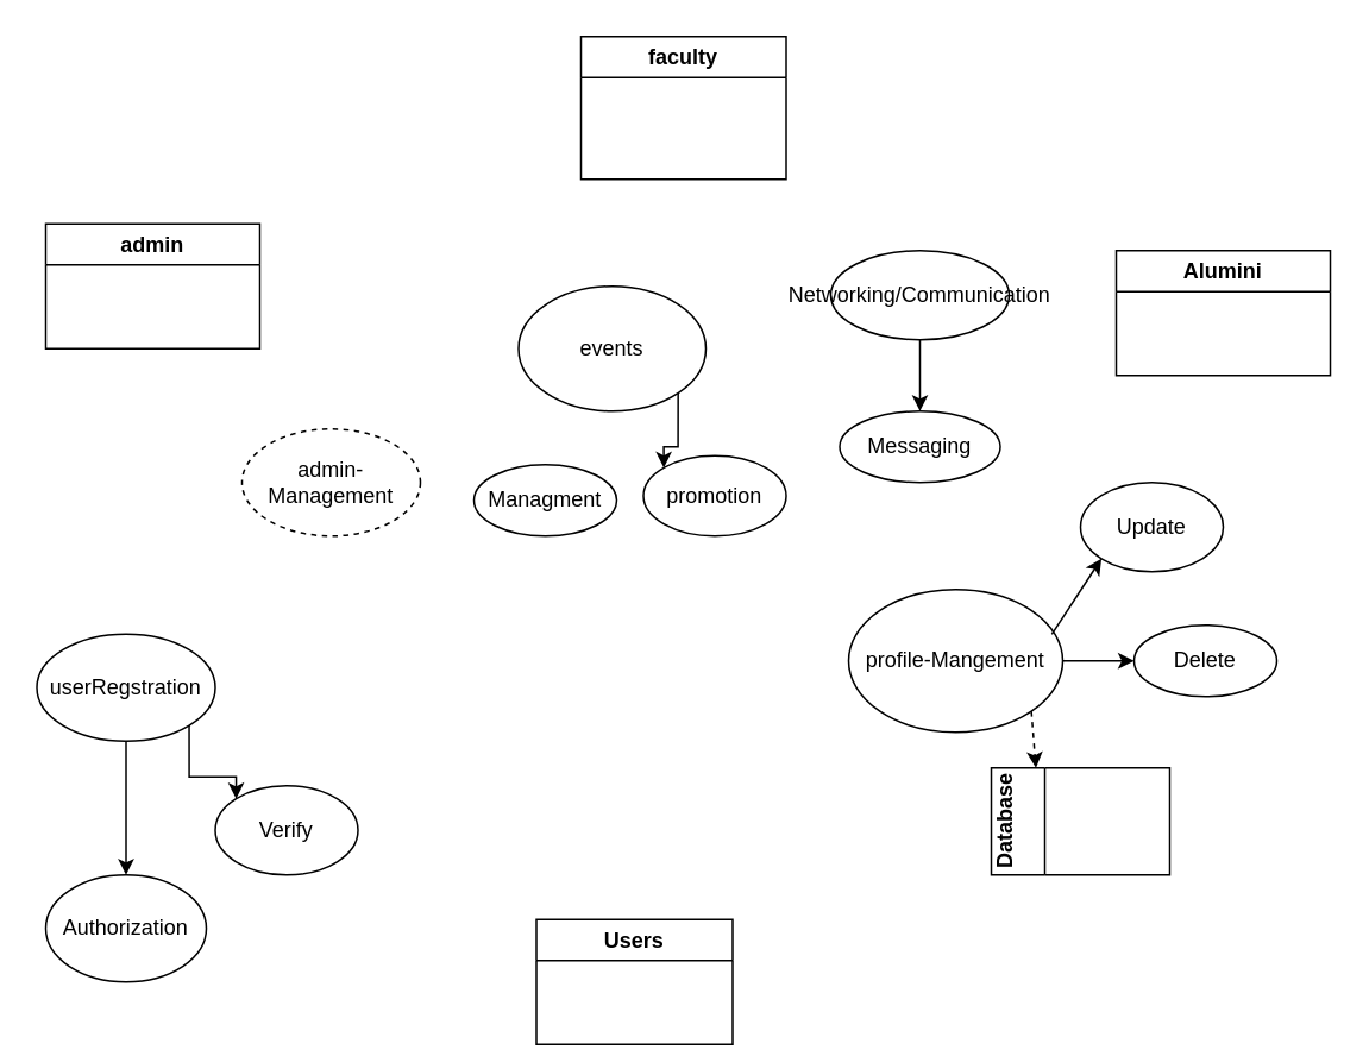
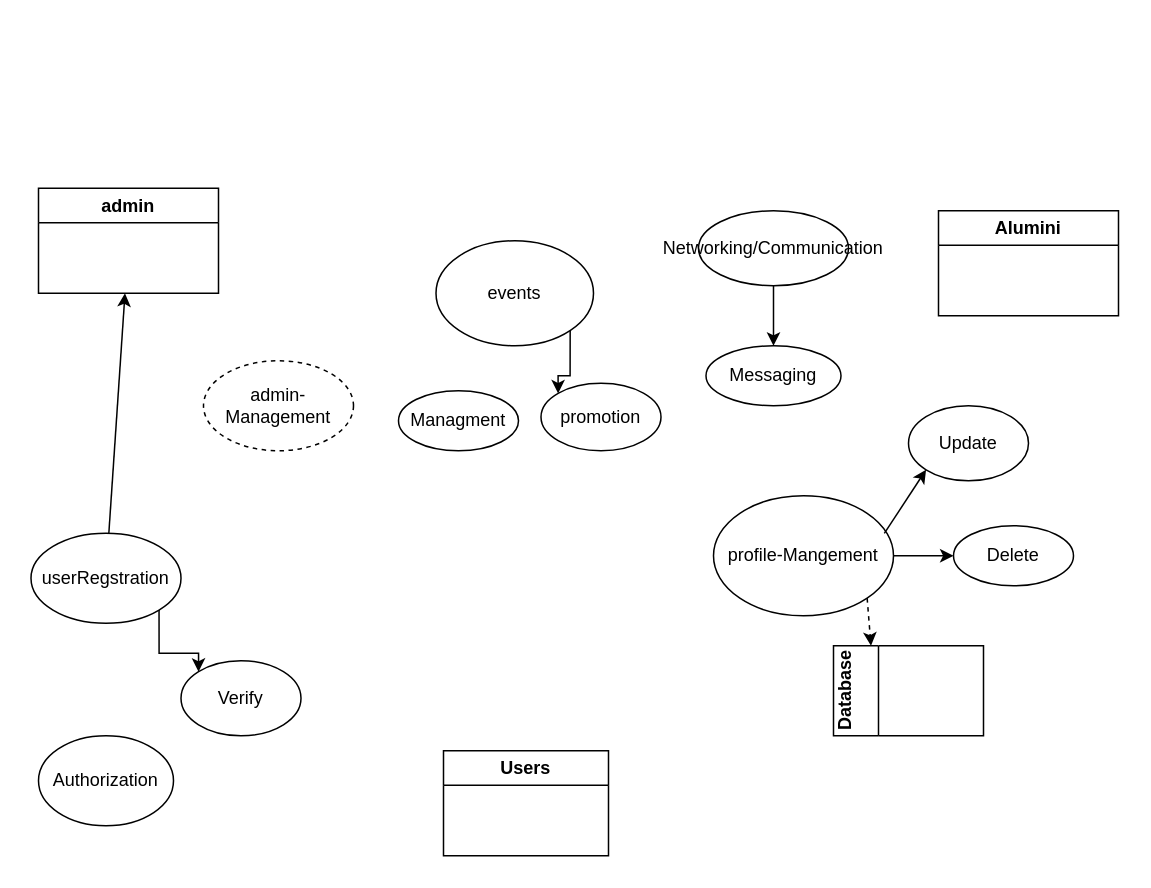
- <mxCell id="4" value="&lt;div&gt;faculty&lt;/div&gt;" style="swimlane;whiteSpace=wrap;html=1;startSize=23;" vertex="1" parent="1"><mxGeometry x="325" y="20" width="115" height="80" as="geometry" /></mxCell>
- <mxCell id="22" value="" style="endArrow=classic;html=1;rounded=0;entryX=0.5;entryY=0;entryDx=0;entryDy=0;" edge="1" parent="1" source="6" target="15"><mxGeometry width="50" height="50" relative="1" as="geometry"><mxPoint x="455" y="350" as="sourcePoint" /><mxPoint x="505" y="300" as="targetPoint" /></mxGeometry></mxCell>
+ <mxCell id="22" value="" style="endArrow=classic;html=1;rounded=0;" edge="1" parent="1" source="6" target="2"><mxGeometry width="50" height="50" relative="1" as="geometry"><mxPoint x="455" y="350" as="sourcePoint" /><mxPoint x="505" y="300" as="targetPoint" /></mxGeometry></mxCell>
- <mxCell id="13" value="&lt;div&gt;Users&lt;/div&gt;" style="swimlane;whiteSpace=wrap;html=1;" vertex="1" parent="1"><mxGeometry x="300" y="515" width="110" height="70" as="geometry" /></mxCell>
+ <mxCell id="13" value="&lt;div&gt;Users&lt;/div&gt;" style="swimlane;whiteSpace=wrap;html=1;" vertex="1" parent="1"><mxGeometry x="295" y="500" width="110" height="70" as="geometry" /></mxCell>
